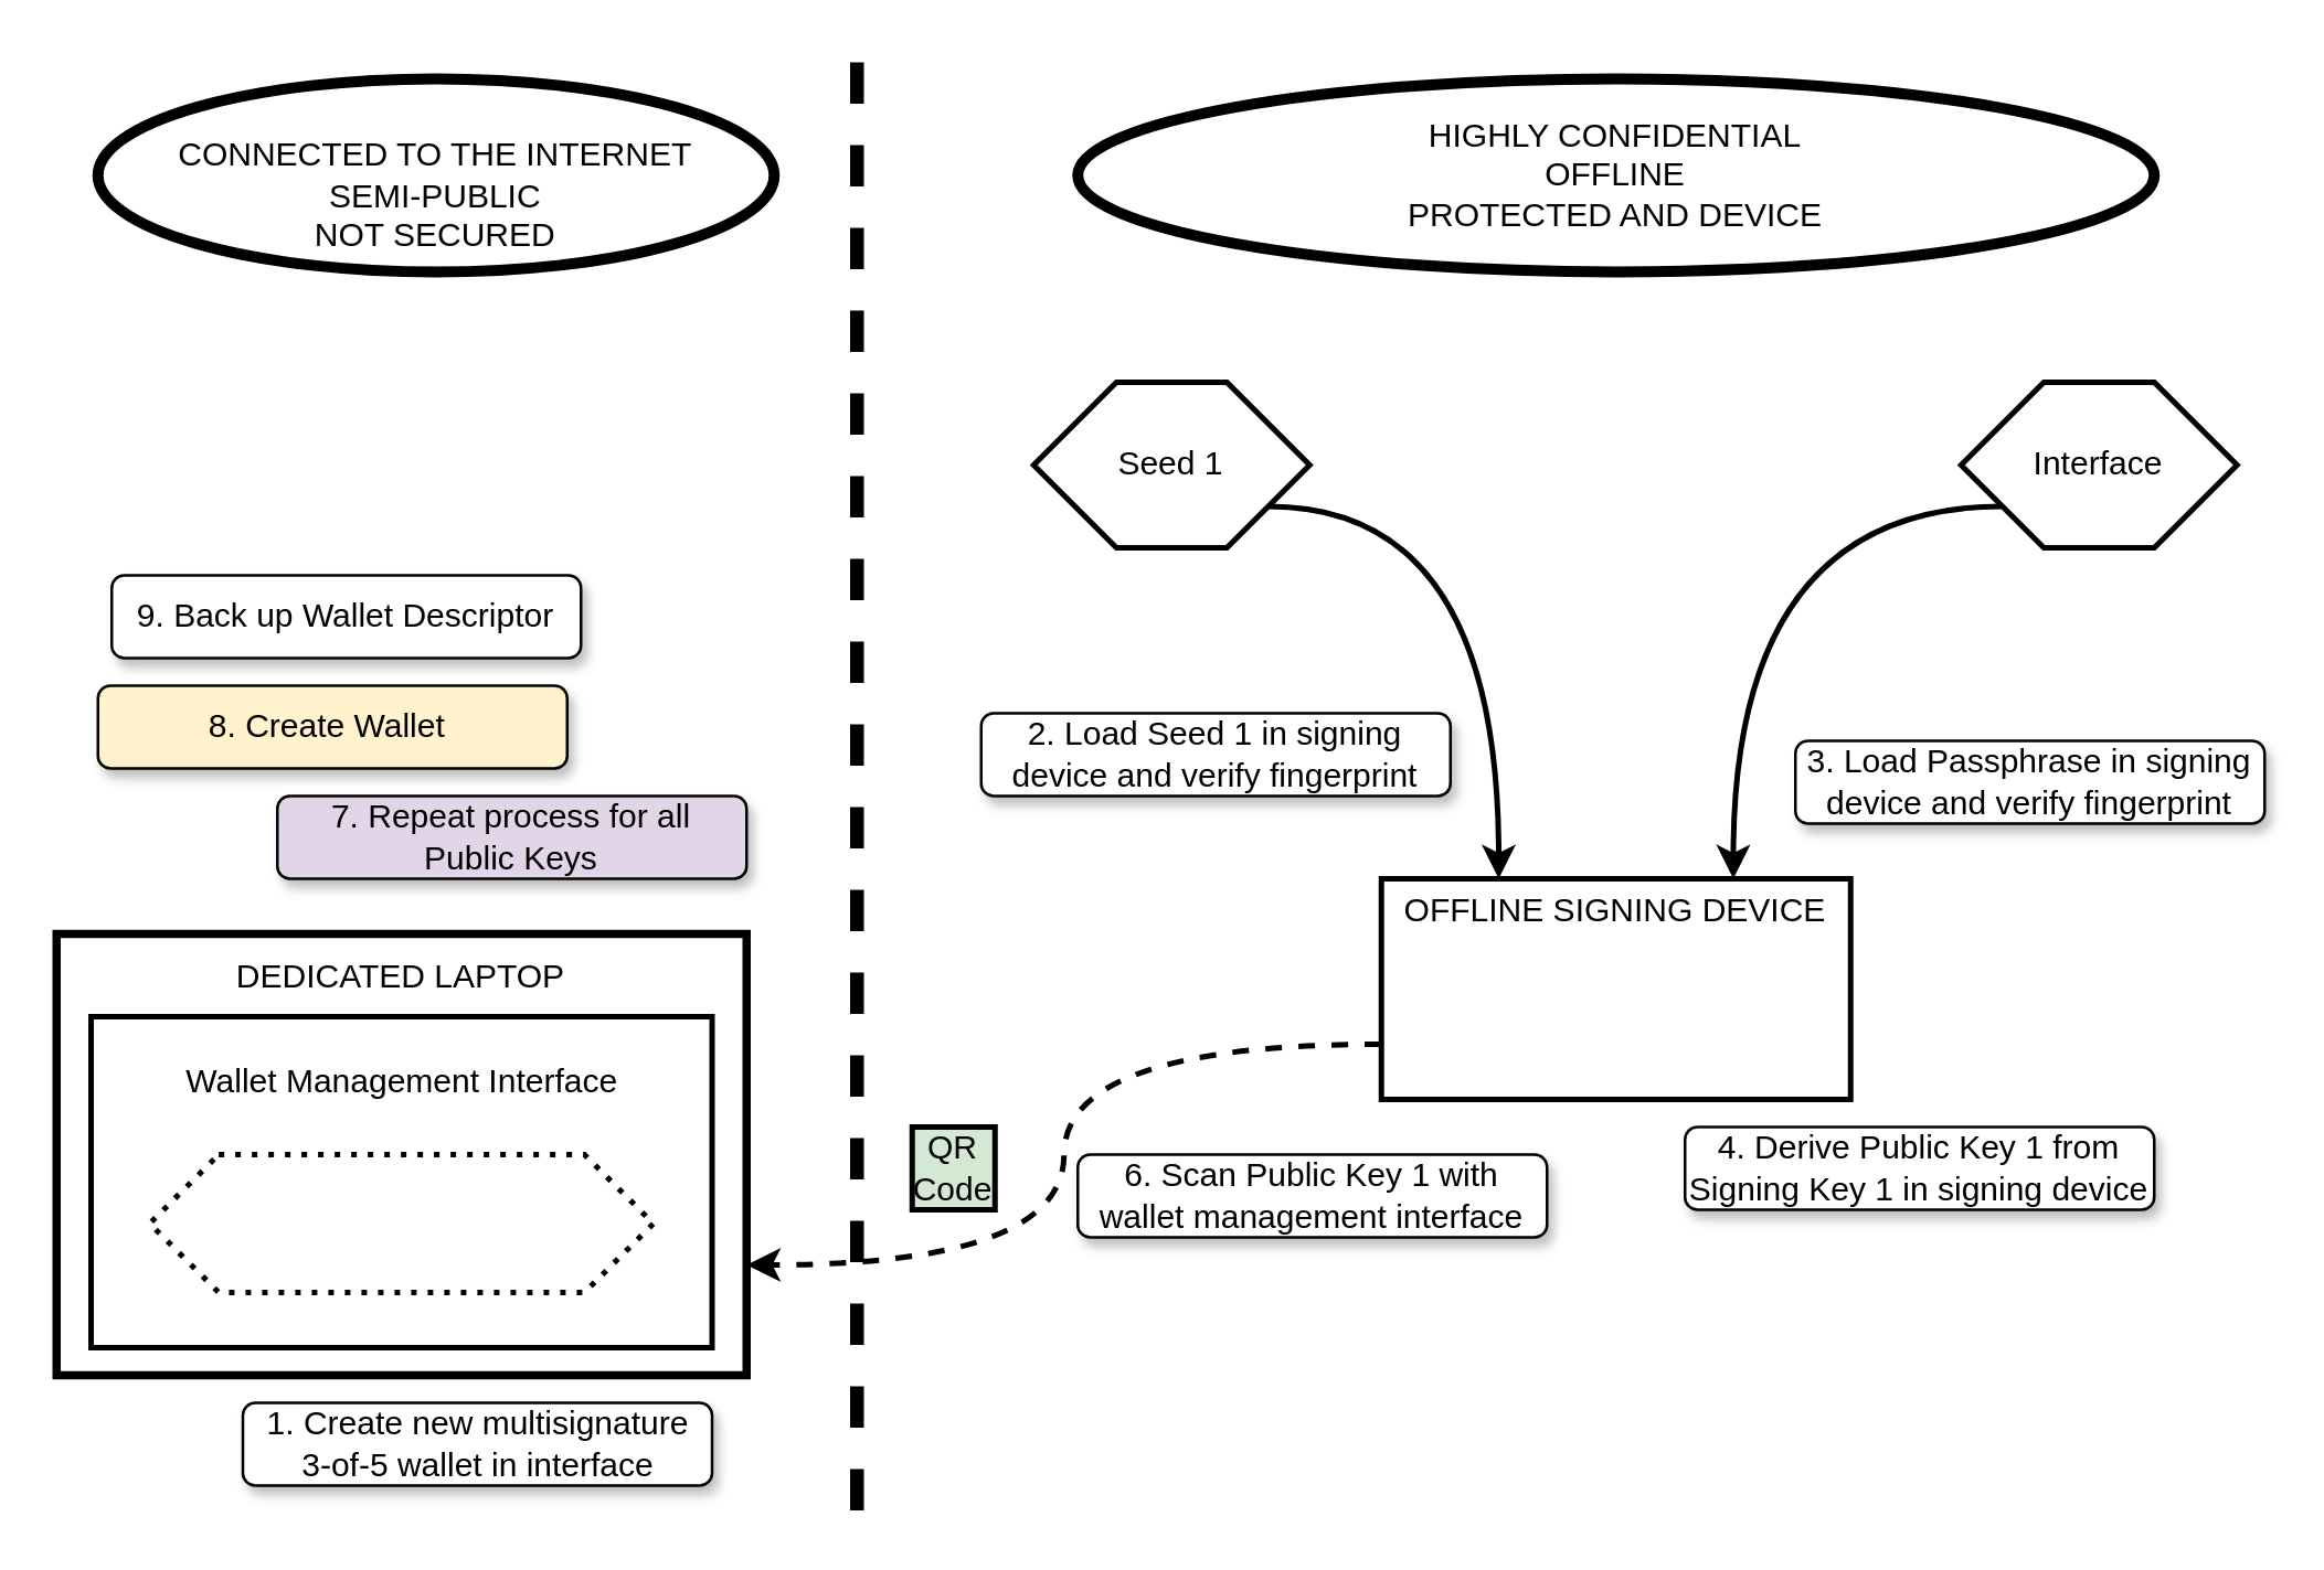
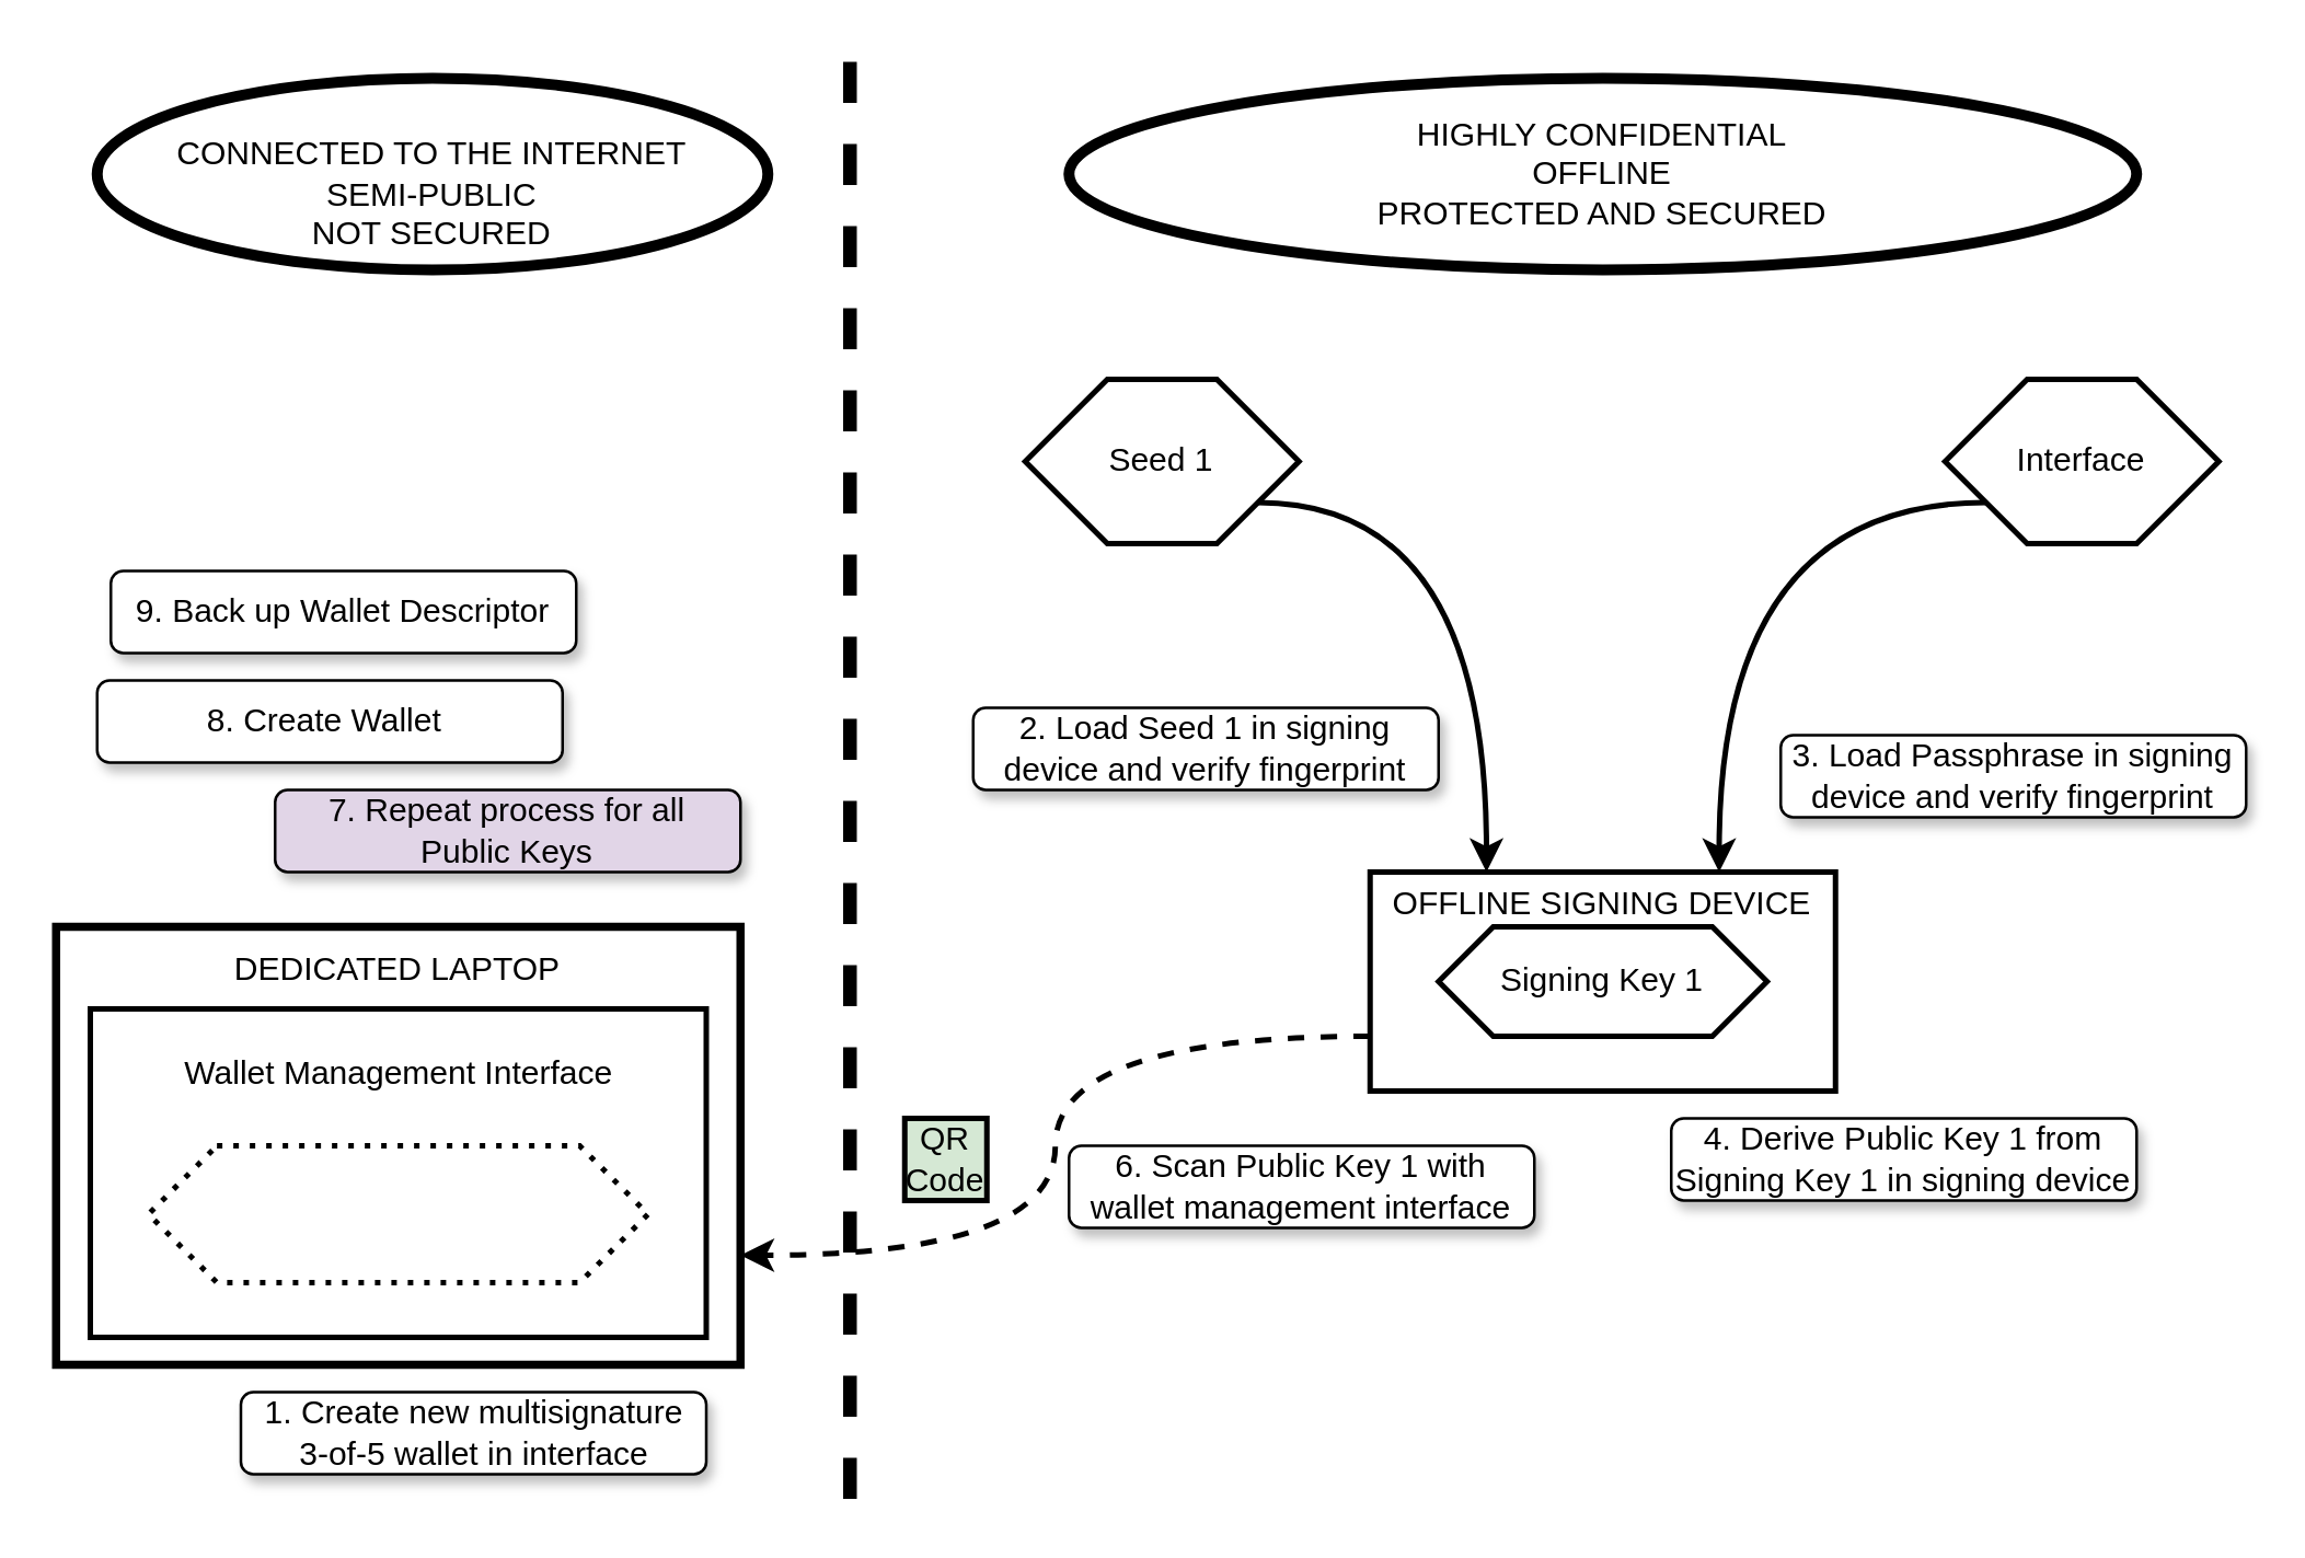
- <mxCell id="9" value="HIGHLY CONFIDENTIAL&lt;div&gt;OFFLINE&lt;br&gt;PROTECTED AND DEVICE&lt;/div&gt;" style="strokeWidth=4;html=1;shape=mxgraph.flowchart.start_1;whiteSpace=wrap;" parent="1" vertex="1"><mxGeometry x="390" y="28" width="390" height="70" as="geometry" /></mxCell>
+ <mxCell id="9" value="HIGHLY CONFIDENTIAL&lt;div&gt;OFFLINE&lt;br&gt;PROTECTED AND SECURED&lt;/div&gt;" style="strokeWidth=4;html=1;shape=mxgraph.flowchart.start_1;whiteSpace=wrap;" parent="1" vertex="1"><mxGeometry x="390" y="28" width="390" height="70" as="geometry" /></mxCell>
- <mxCell id="22" value="8. Create Wallet&amp;nbsp;" style="rounded=1;whiteSpace=wrap;html=1;shadow=1;glass=0;fillColor=#fff2cc;" parent="1" vertex="1"><mxGeometry x="35" y="248" width="170" height="30" as="geometry" /></mxCell>
+ <mxCell id="22" value="8. Create Wallet&amp;nbsp;" style="rounded=1;whiteSpace=wrap;html=1;shadow=1;glass=0;" parent="1" vertex="1"><mxGeometry x="35" y="248" width="170" height="30" as="geometry" /></mxCell>
+ <mxCell id="12" value="Signing Key 1" style="shape=hexagon;perimeter=hexagonPerimeter2;whiteSpace=wrap;html=1;fixedSize=1;strokeWidth=2;" parent="1" vertex="1"><mxGeometry x="525" y="338" width="120" height="40" as="geometry" /></mxCell>
